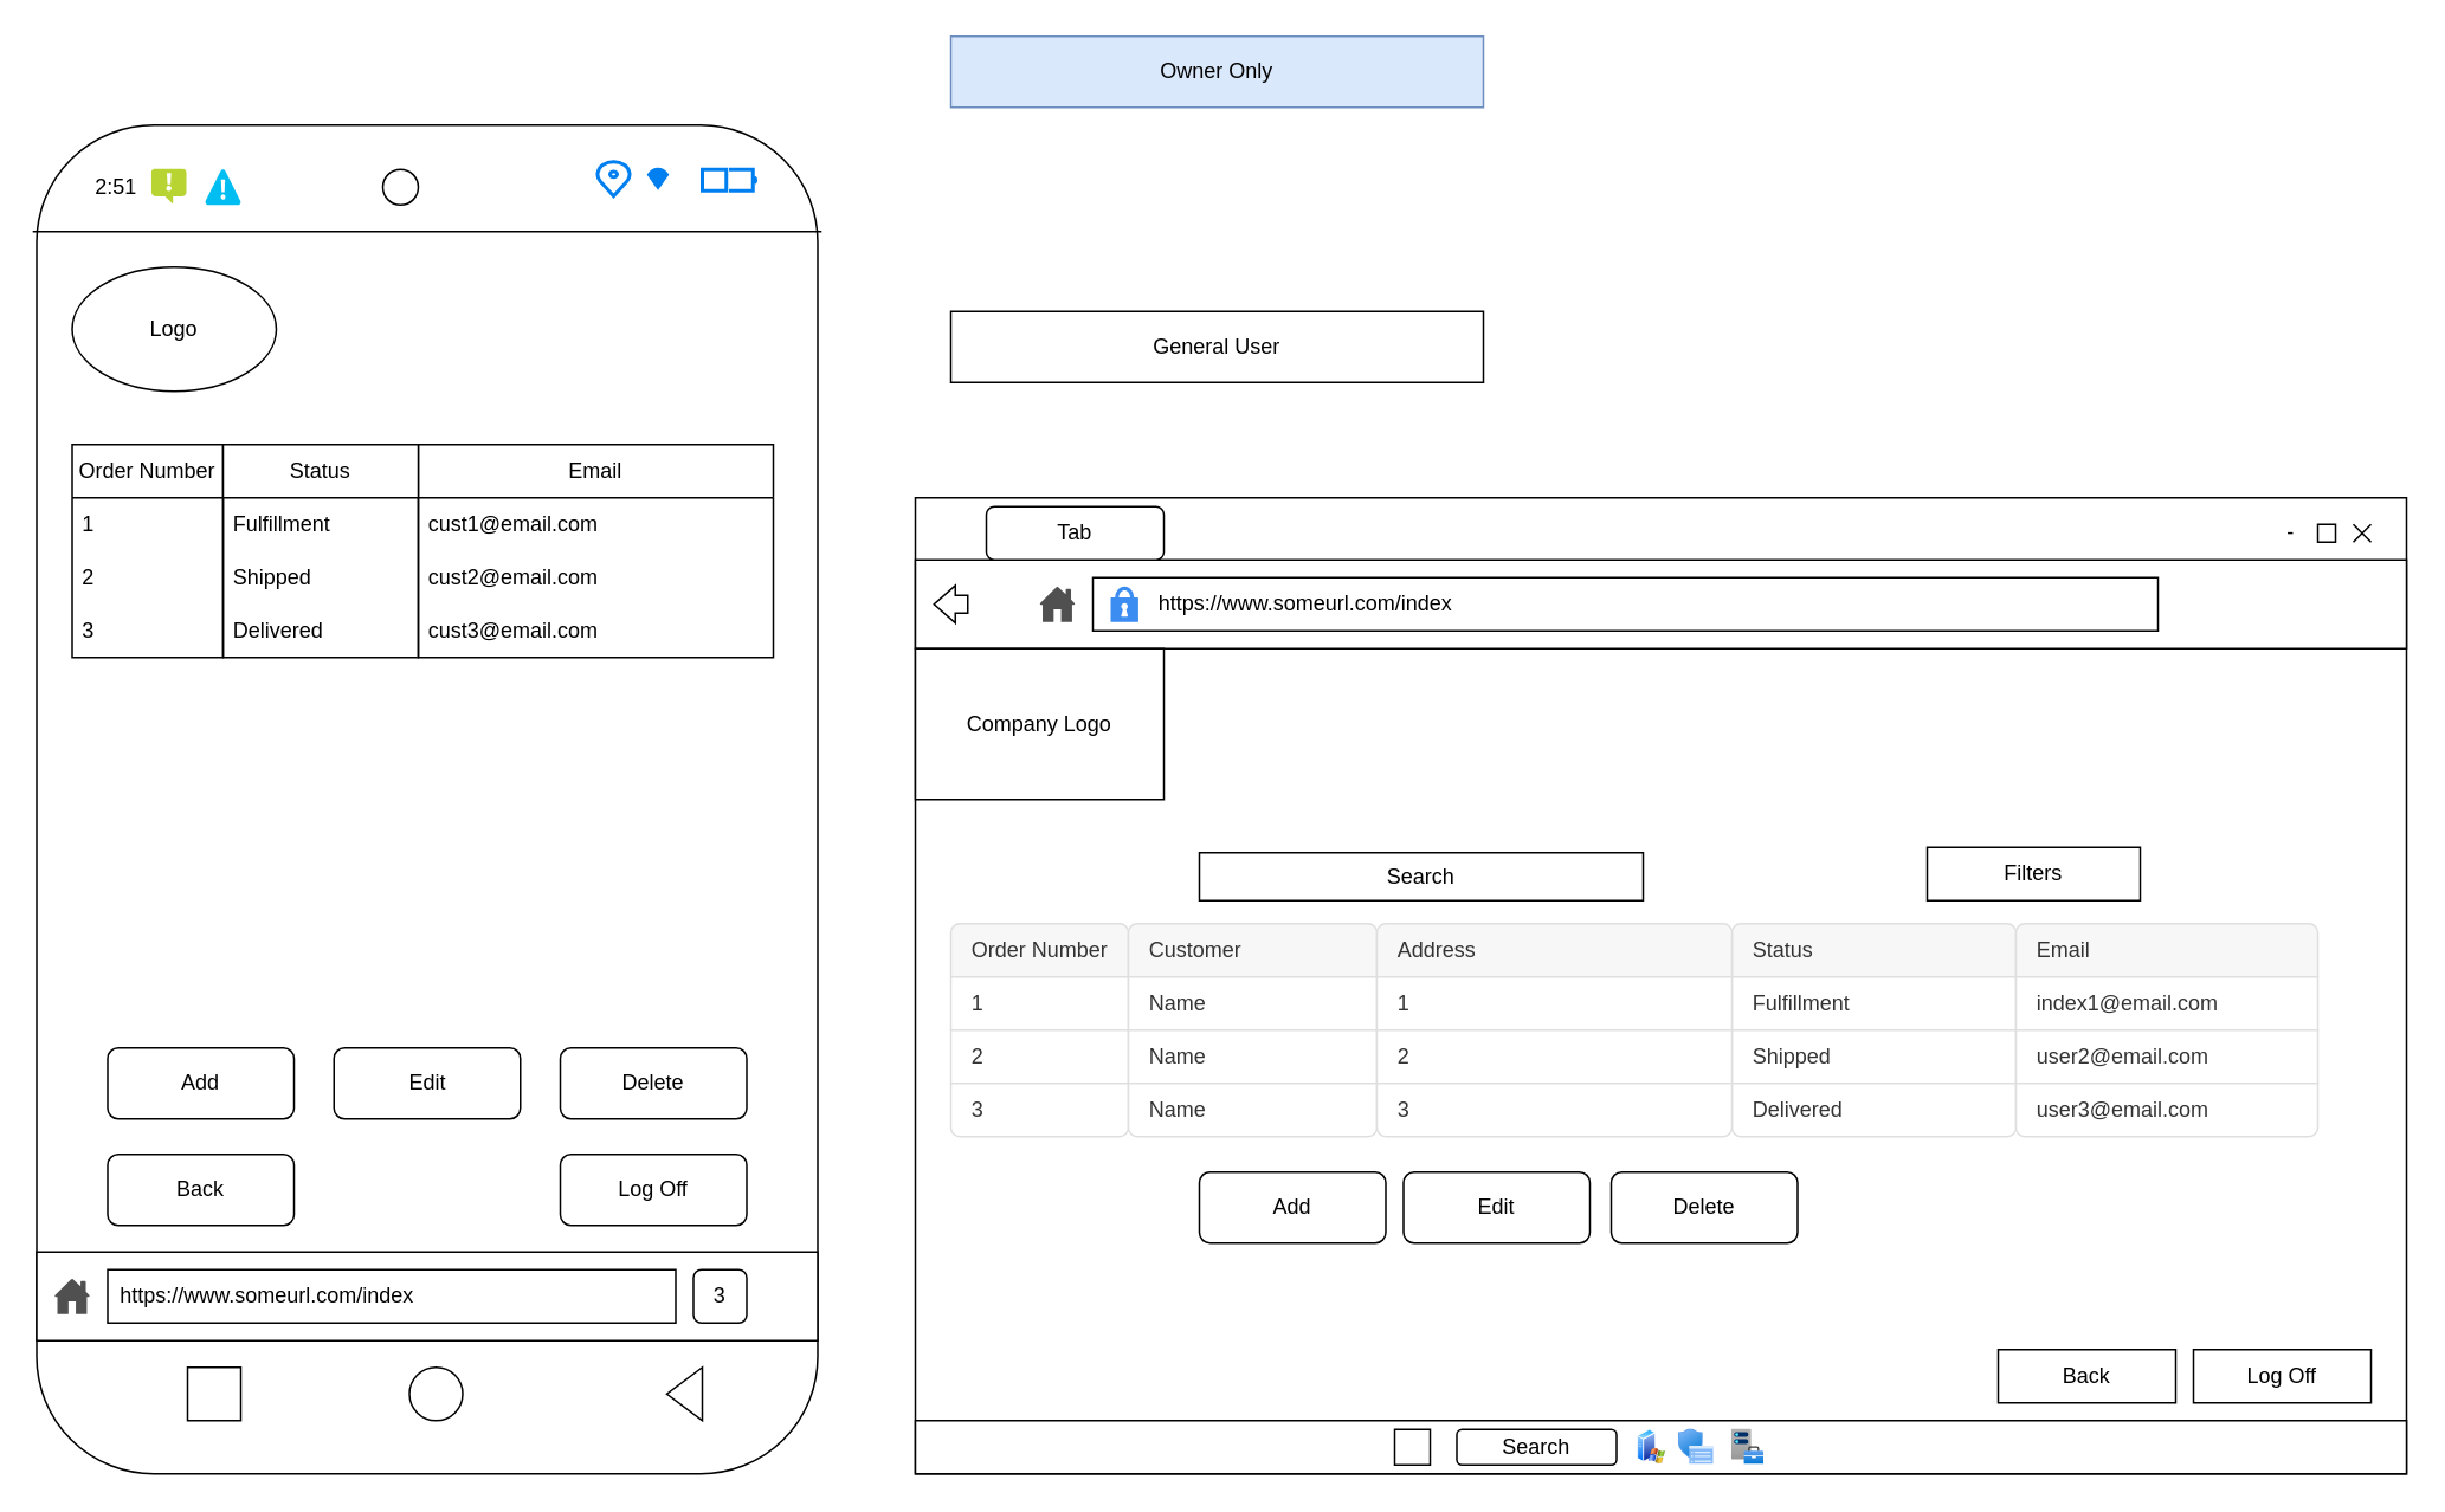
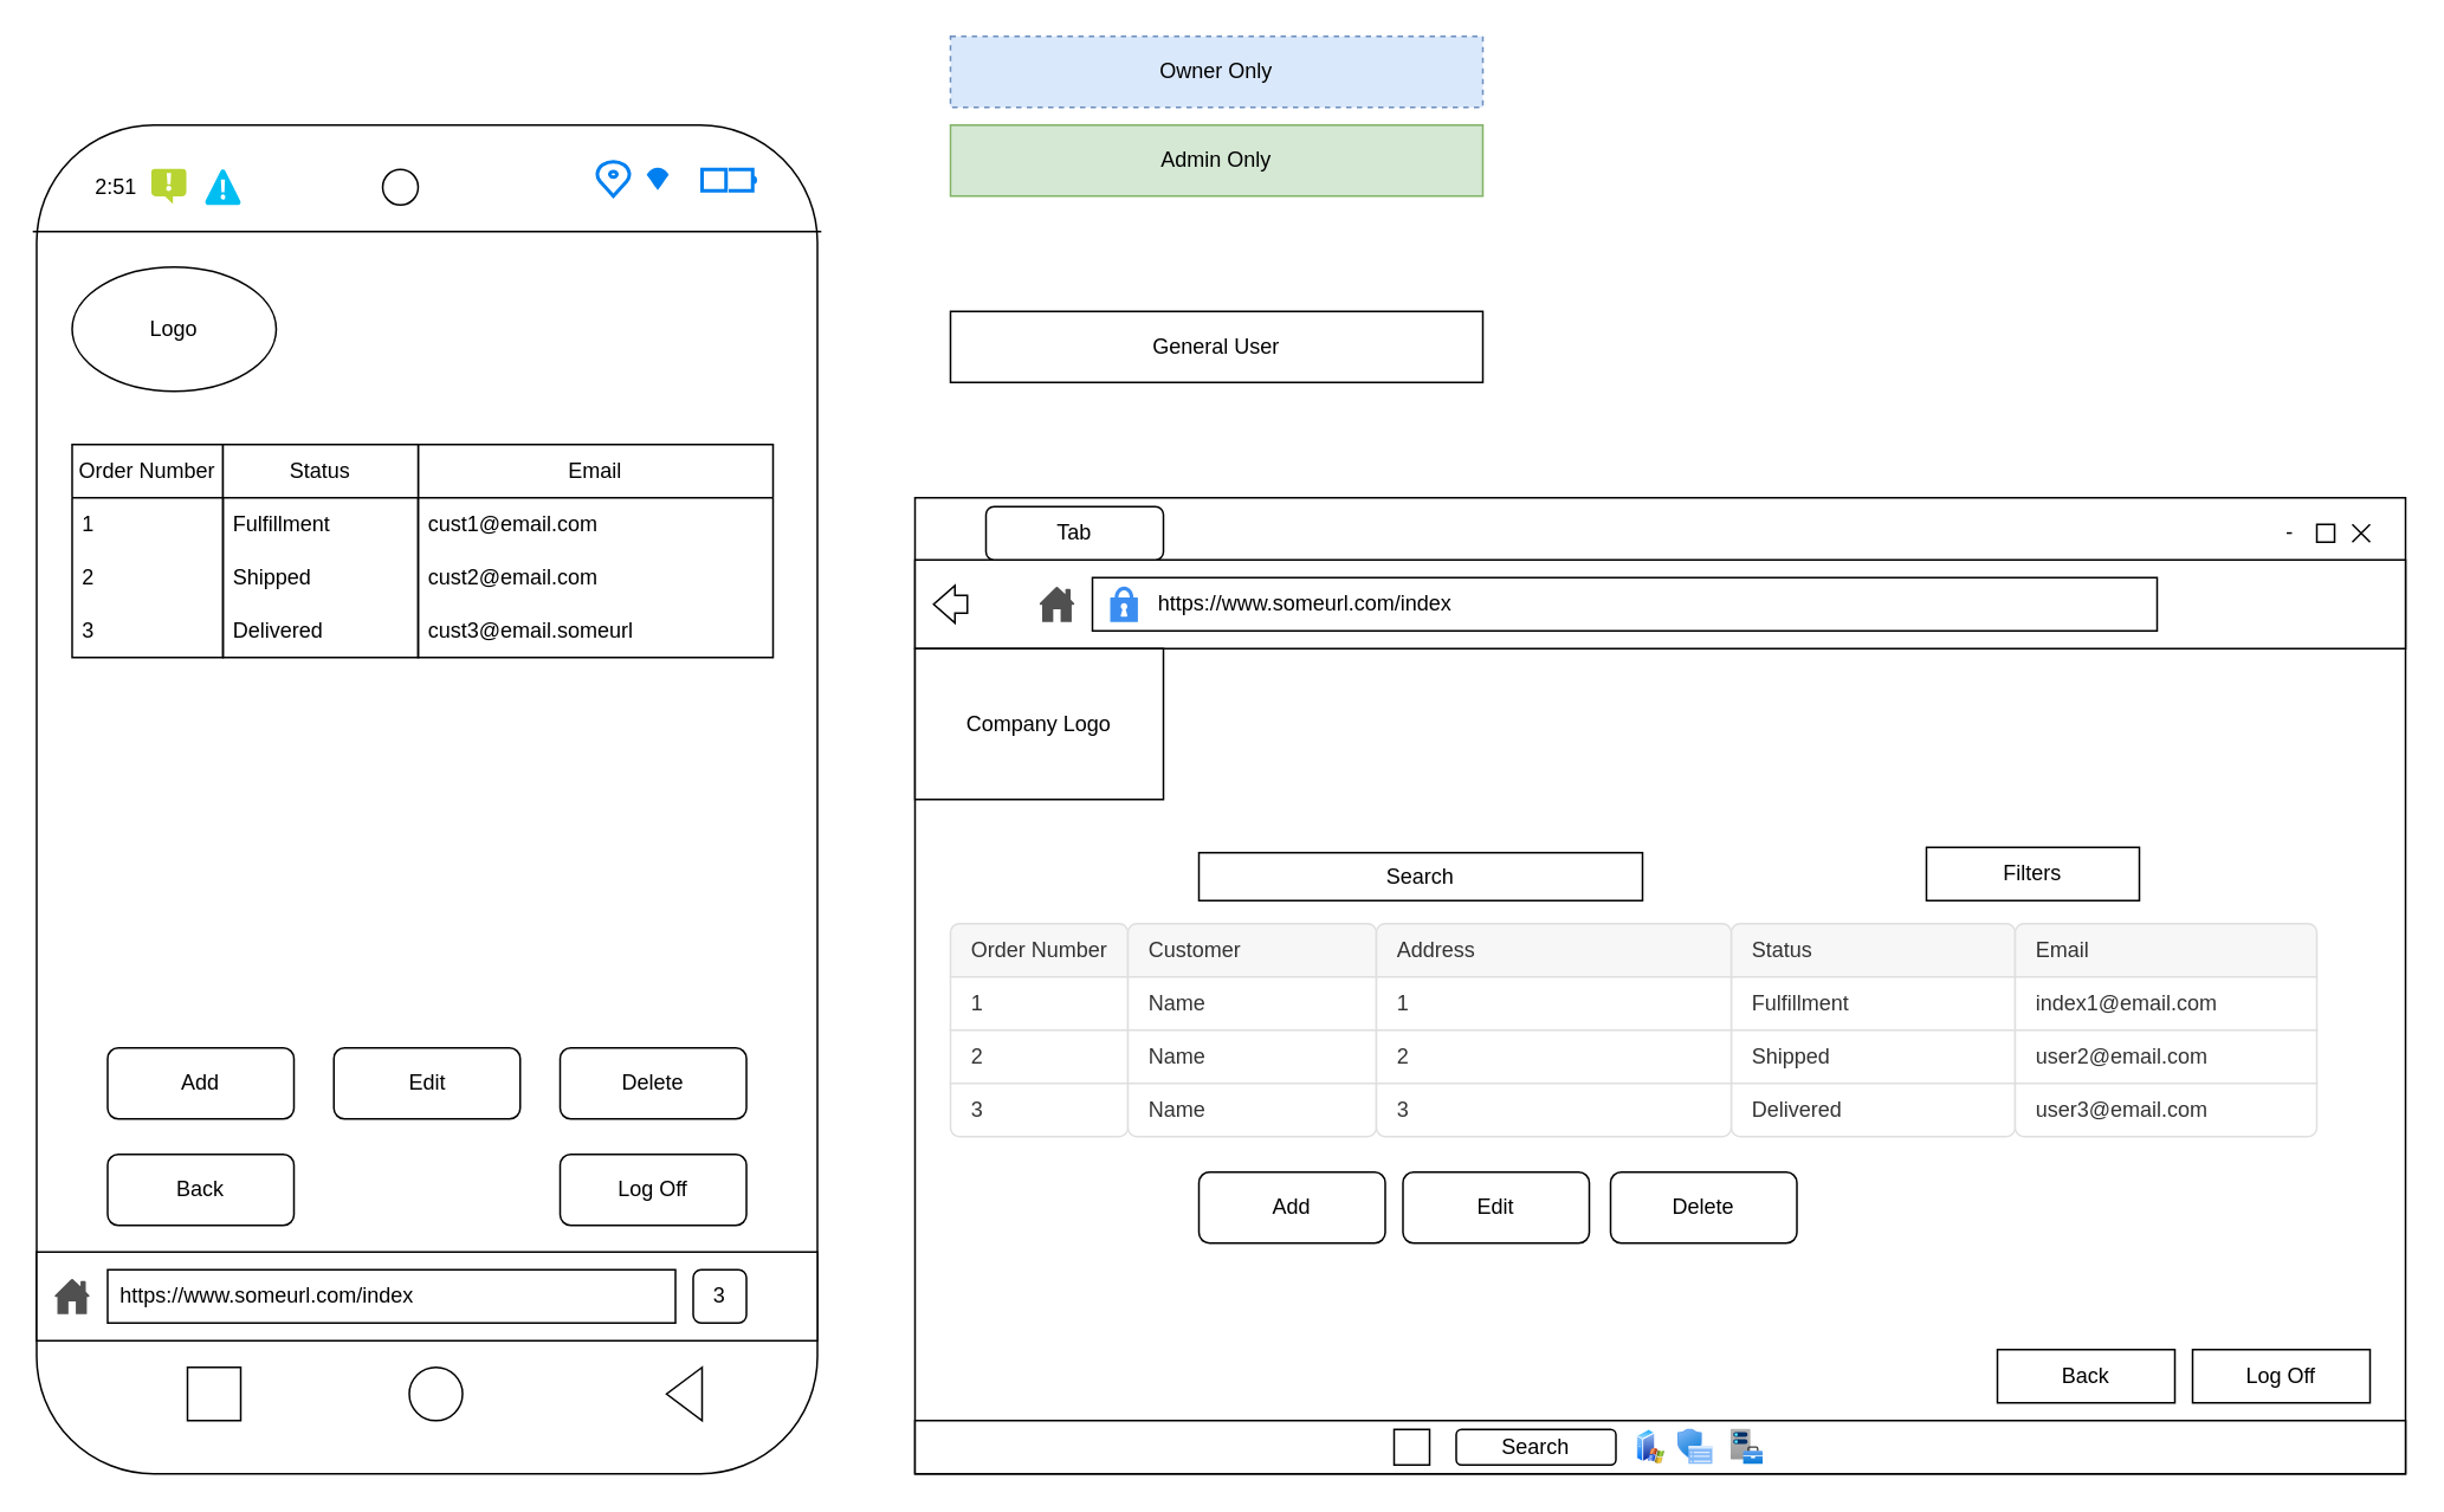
- <mxCell id="42" value="Owner Only" style="rounded=0;whiteSpace=wrap;html=1;fillColor=#dae8fc;strokeColor=#6c8ebf;" parent="1" vertex="1"><mxGeometry x="535" y="20" width="300" height="40" as="geometry" /></mxCell>
+ <mxCell id="42" value="Owner Only" style="rounded=0;whiteSpace=wrap;html=1;fillColor=#dae8fc;strokeColor=#6c8ebf;dashed=1;" parent="1" vertex="1"><mxGeometry x="535" y="20" width="300" height="40" as="geometry" /></mxCell>
+ <mxCell id="43" value="Admin Only" style="rounded=0;whiteSpace=wrap;html=1;fillColor=#d5e8d4;strokeColor=#82b366;" parent="1" vertex="1"><mxGeometry x="535" y="70" width="300" height="40" as="geometry" /></mxCell>
- <mxCell id="51" value="cust3@email.com" style="text;strokeColor=none;fillColor=none;align=left;verticalAlign=middle;spacingLeft=4;spacingRight=4;overflow=hidden;points=[[0,0.5],[1,0.5]];portConstraint=eastwest;rotatable=0;whiteSpace=wrap;html=1;" parent="48" vertex="1"><mxGeometry y="90" width="200" height="30" as="geometry" /></mxCell>
+ <mxCell id="51" value="cust3@email.someurl" style="text;strokeColor=none;fillColor=none;align=left;verticalAlign=middle;spacingLeft=4;spacingRight=4;overflow=hidden;points=[[0,0.5],[1,0.5]];portConstraint=eastwest;rotatable=0;whiteSpace=wrap;html=1;" parent="48" vertex="1"><mxGeometry y="90" width="200" height="30" as="geometry" /></mxCell>
